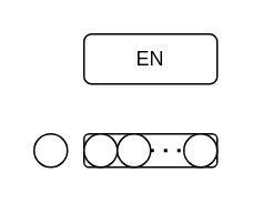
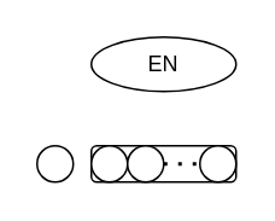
- <mxCell id="8" value="EN" style="rounded=1;whiteSpace=wrap;html=1;" vertex="1" parent="1"><mxGeometry x="50" y="20" width="80" height="30" as="geometry" /></mxCell>
+ <mxCell id="8" value="EN" style="ellipse;whiteSpace=wrap;html=1;" vertex="1" parent="1"><mxGeometry x="50" y="20" width="80" height="30" as="geometry" /></mxCell>
